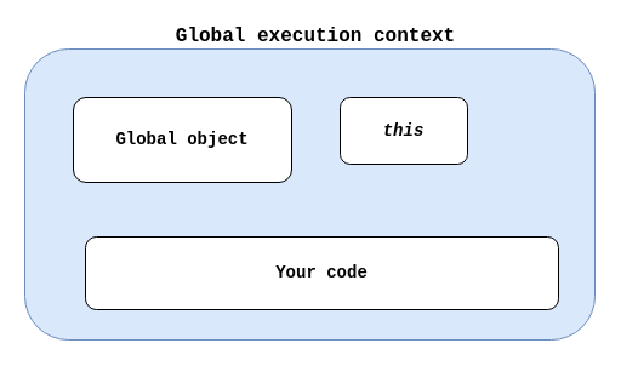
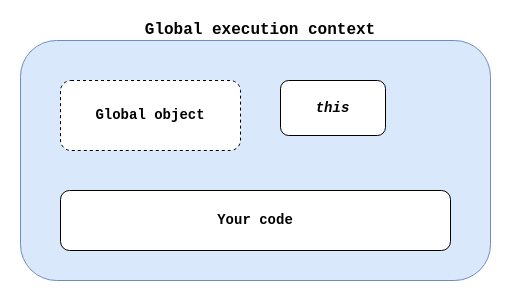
- <mxCell id="3" value="Global object" style="rounded=1;whiteSpace=wrap;html=1;fontFamily=Courier New;fontStyle=1;fontSize=14;" vertex="1" parent="1"><mxGeometry x="60" y="80" width="180" height="70" as="geometry" /></mxCell>
+ <mxCell id="3" value="Global object" style="rounded=1;whiteSpace=wrap;html=1;fontFamily=Courier New;fontStyle=1;fontSize=14;dashed=1;" vertex="1" parent="1"><mxGeometry x="60" y="80" width="180" height="70" as="geometry" /></mxCell>
- <mxCell id="5" value="Your code" style="rounded=1;whiteSpace=wrap;html=1;fontFamily=Courier New;fontStyle=1;fontSize=14;" vertex="1" parent="1"><mxGeometry x="70" y="195" width="390" height="60" as="geometry" /></mxCell>
+ <mxCell id="5" value="Your code" style="rounded=1;whiteSpace=wrap;html=1;fontFamily=Courier New;fontStyle=1;fontSize=14;" vertex="1" parent="1"><mxGeometry x="60" y="190" width="390" height="60" as="geometry" /></mxCell>
